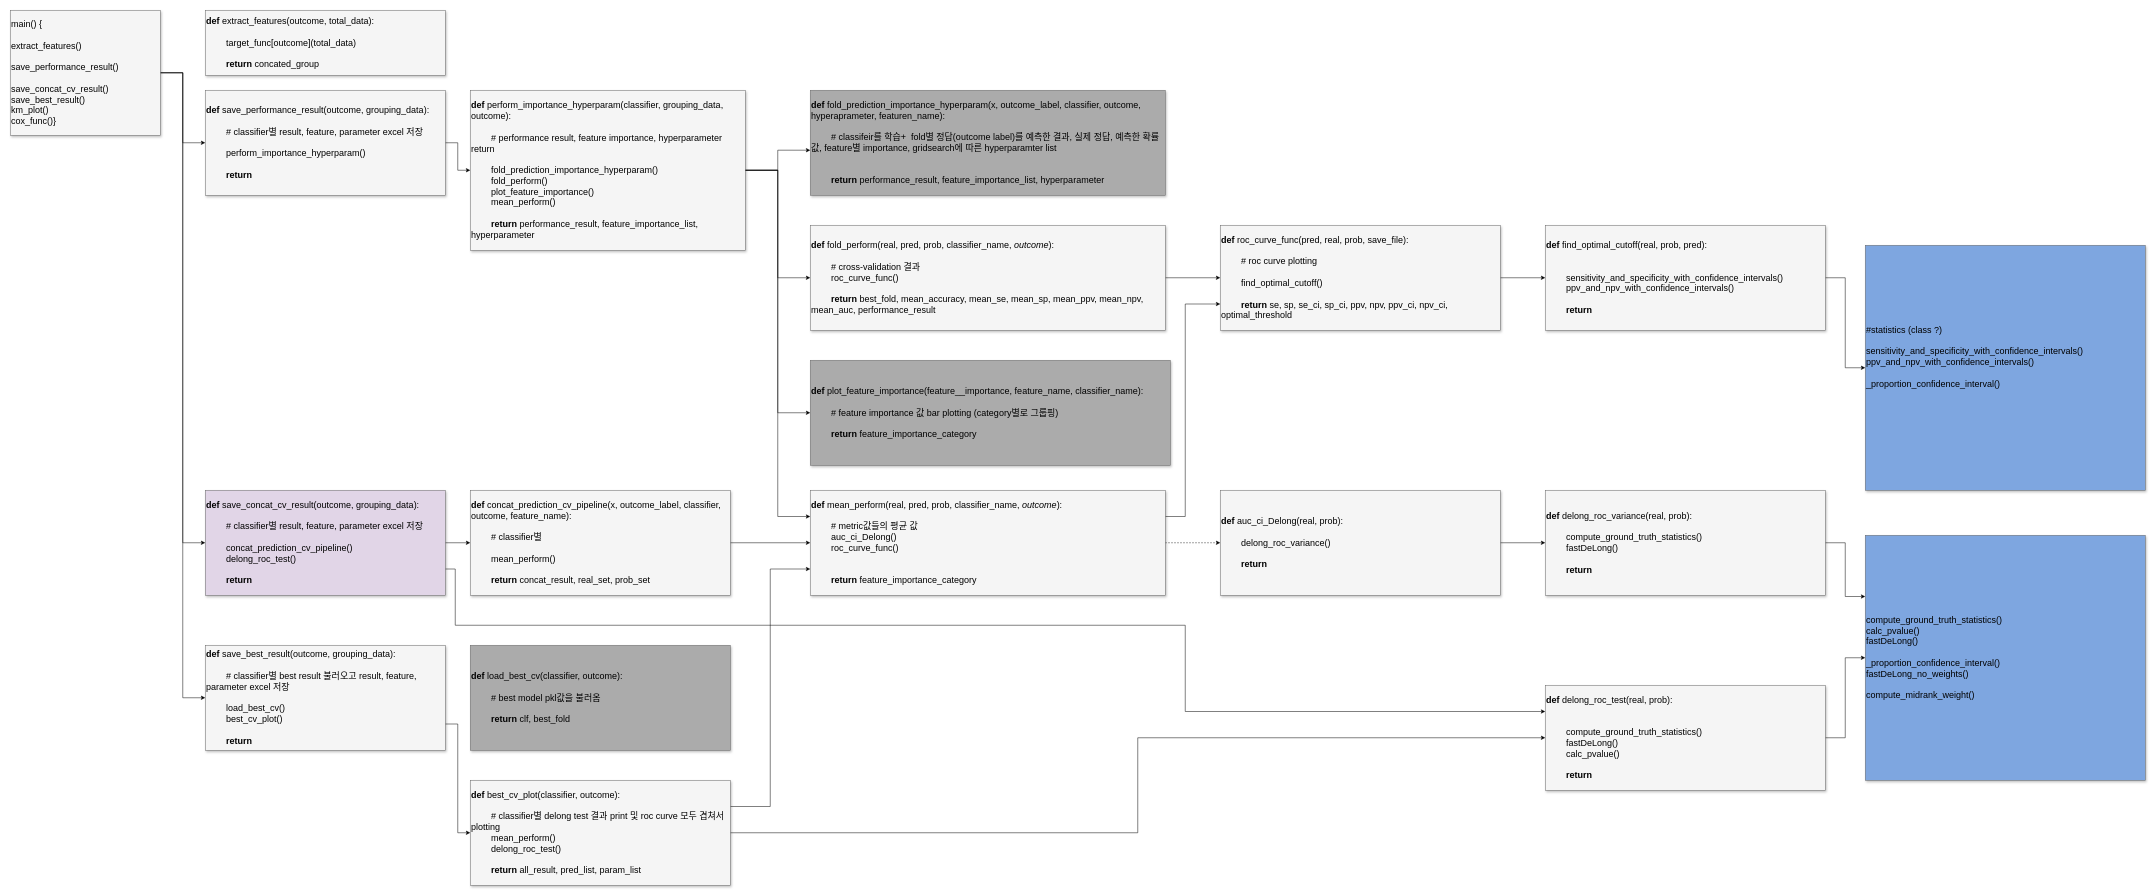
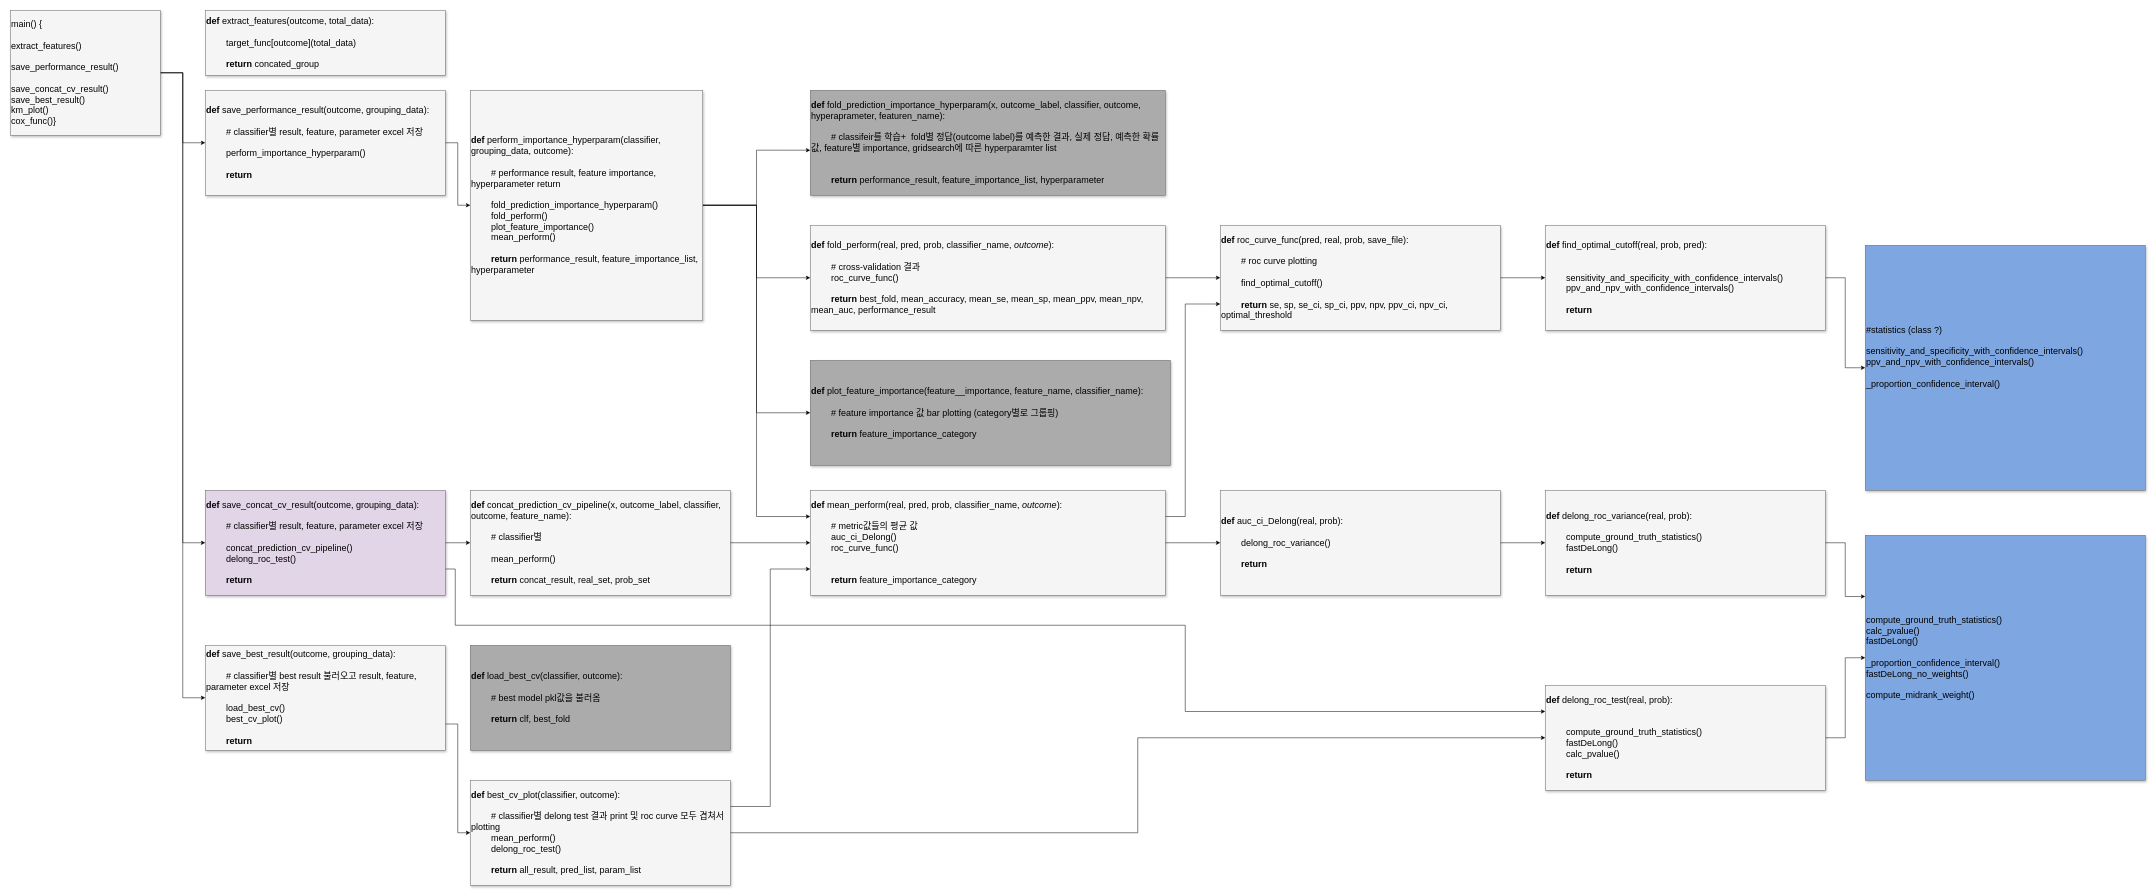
- <mxCell id="12" value="&lt;div&gt;&lt;div&gt;&lt;b&gt;def&amp;nbsp;&lt;/b&gt;perform_importance_hyperparam(classifier, grouping_data, outcome):&lt;/div&gt;&lt;div&gt;&lt;span style=&quot;background-color: initial; white-space: pre;&quot;&gt;&#09;&lt;/span&gt;&lt;/div&gt;&lt;div&gt;&lt;span style=&quot;white-space: pre;&quot;&gt;&#09;&lt;/span&gt;# performance result, feature importance, hyperparameter return&lt;br&gt;&lt;/div&gt;&lt;div&gt;&lt;br&gt;&lt;/div&gt;&lt;div&gt;&lt;span style=&quot;background-color: initial;&quot;&gt;&lt;span style=&quot;white-space: pre;&quot;&gt;&#09;&lt;/span&gt;fold_prediction_importance_hyperparam()&lt;/span&gt;&lt;span style=&quot;background-color: initial; white-space: pre;&quot;&gt;&#09;&lt;/span&gt;&lt;/div&gt;&lt;div&gt;&lt;span style=&quot;background-color: initial;&quot;&gt;&lt;span style=&quot;white-space: pre;&quot;&gt;&#09;&lt;/span&gt;fold_perform()&lt;/span&gt;&lt;/div&gt;&lt;div&gt;&lt;span style=&quot;background-color: initial;&quot;&gt;&lt;span style=&quot;white-space: pre;&quot;&gt;&#09;&lt;/span&gt;plot_feature_importance()&lt;br&gt;&lt;/span&gt;&lt;/div&gt;&lt;div&gt;&lt;span style=&quot;background-color: initial;&quot;&gt;&lt;span style=&quot;white-space: pre;&quot;&gt;&#09;&lt;/span&gt;mean_perform()&lt;br&gt;&lt;/span&gt;&lt;/div&gt;&lt;div&gt;&lt;span style=&quot;background-color: initial; white-space: pre;&quot;&gt;&lt;span style=&quot;white-space: pre;&quot;&gt;&#09;&lt;/span&gt;&#09;&lt;/span&gt;&lt;/div&gt;&lt;div&gt;&lt;span style=&quot;white-space: pre;&quot;&gt;&#09;&lt;/span&gt;&lt;b&gt;return &lt;/b&gt;performance_result, feature_importance_list, hyperparameter&lt;/div&gt;&lt;/div&gt;" style="whiteSpace=wrap;html=1;shadow=1;fontSize=18;fillColor=#f5f5f5;strokeColor=#666666;align=left;" parent="1" vertex="1"><mxGeometry x="940" y="180" width="550" height="320" as="geometry" /></mxCell>
+ <mxCell id="12" value="&lt;div&gt;&lt;div&gt;&lt;b&gt;def&amp;nbsp;&lt;/b&gt;perform_importance_hyperparam(classifier, grouping_data, outcome):&lt;/div&gt;&lt;div&gt;&lt;span style=&quot;background-color: initial; white-space: pre;&quot;&gt;&#09;&lt;/span&gt;&lt;/div&gt;&lt;div&gt;&lt;span style=&quot;white-space: pre;&quot;&gt;&#09;&lt;/span&gt;# performance result, feature importance, hyperparameter return&lt;br&gt;&lt;/div&gt;&lt;div&gt;&lt;br&gt;&lt;/div&gt;&lt;div&gt;&lt;span style=&quot;background-color: initial;&quot;&gt;&lt;span style=&quot;white-space: pre;&quot;&gt;&#09;&lt;/span&gt;fold_prediction_importance_hyperparam()&lt;/span&gt;&lt;span style=&quot;background-color: initial; white-space: pre;&quot;&gt;&#09;&lt;/span&gt;&lt;/div&gt;&lt;div&gt;&lt;span style=&quot;background-color: initial;&quot;&gt;&lt;span style=&quot;white-space: pre;&quot;&gt;&#09;&lt;/span&gt;fold_perform()&lt;/span&gt;&lt;/div&gt;&lt;div&gt;&lt;span style=&quot;background-color: initial;&quot;&gt;&lt;span style=&quot;white-space: pre;&quot;&gt;&#09;&lt;/span&gt;plot_feature_importance()&lt;br&gt;&lt;/span&gt;&lt;/div&gt;&lt;div&gt;&lt;span style=&quot;background-color: initial;&quot;&gt;&lt;span style=&quot;white-space: pre;&quot;&gt;&#09;&lt;/span&gt;mean_perform()&lt;br&gt;&lt;/span&gt;&lt;/div&gt;&lt;div&gt;&lt;span style=&quot;background-color: initial; white-space: pre;&quot;&gt;&lt;span style=&quot;white-space: pre;&quot;&gt;&#09;&lt;/span&gt;&#09;&lt;/span&gt;&lt;/div&gt;&lt;div&gt;&lt;span style=&quot;white-space: pre;&quot;&gt;&#09;&lt;/span&gt;&lt;b&gt;return &lt;/b&gt;performance_result, feature_importance_list, hyperparameter&lt;/div&gt;&lt;/div&gt;" style="whiteSpace=wrap;html=1;shadow=1;fontSize=18;fillColor=#f5f5f5;strokeColor=#666666;align=left;" parent="1" vertex="1"><mxGeometry x="940" y="180" width="465" height="460" as="geometry" /></mxCell>
- <mxCell id="21" style="edgeStyle=orthogonalEdgeStyle;rounded=0;orthogonalLoop=1;jettySize=auto;html=1;exitX=1;exitY=0.5;exitDx=0;exitDy=0;entryX=0;entryY=0.5;entryDx=0;entryDy=0;dashed=1;" edge="1" parent="1" source="23" target="37"><mxGeometry relative="1" as="geometry" /></mxCell>
+ <mxCell id="21" style="edgeStyle=orthogonalEdgeStyle;rounded=0;orthogonalLoop=1;jettySize=auto;html=1;exitX=1;exitY=0.5;exitDx=0;exitDy=0;entryX=0;entryY=0.5;entryDx=0;entryDy=0;" edge="1" parent="1" source="23" target="37"><mxGeometry relative="1" as="geometry" /></mxCell>
